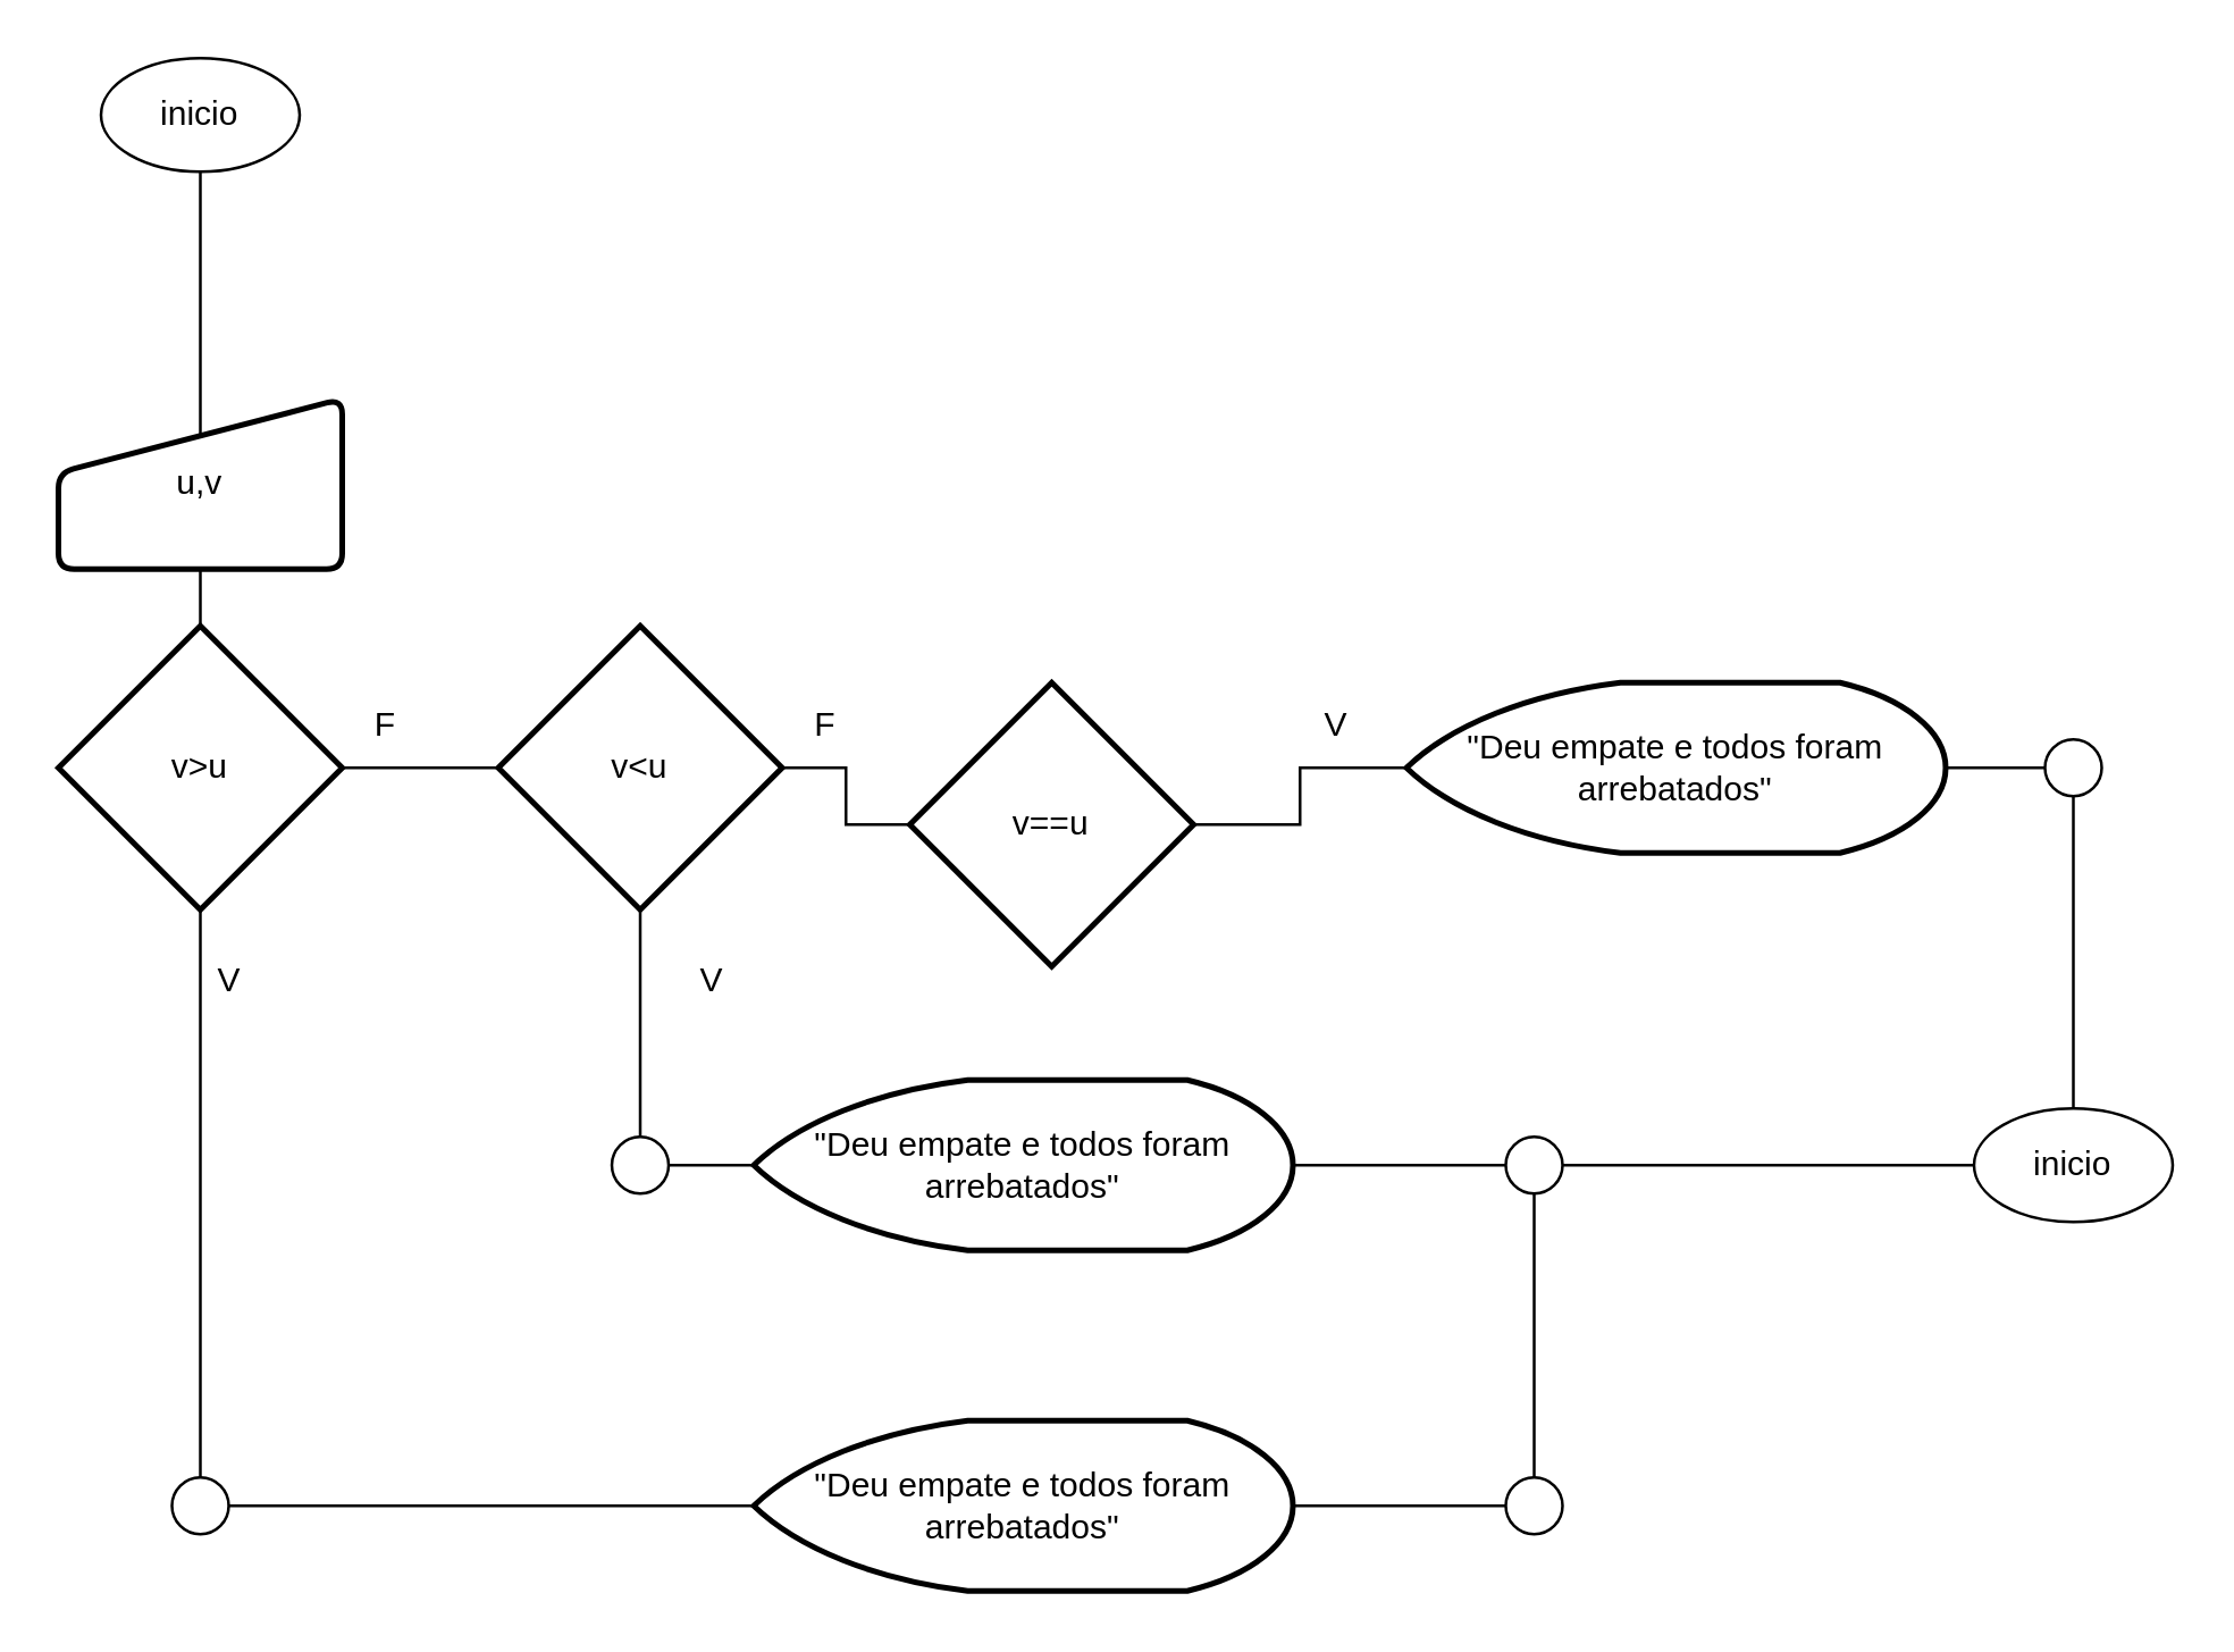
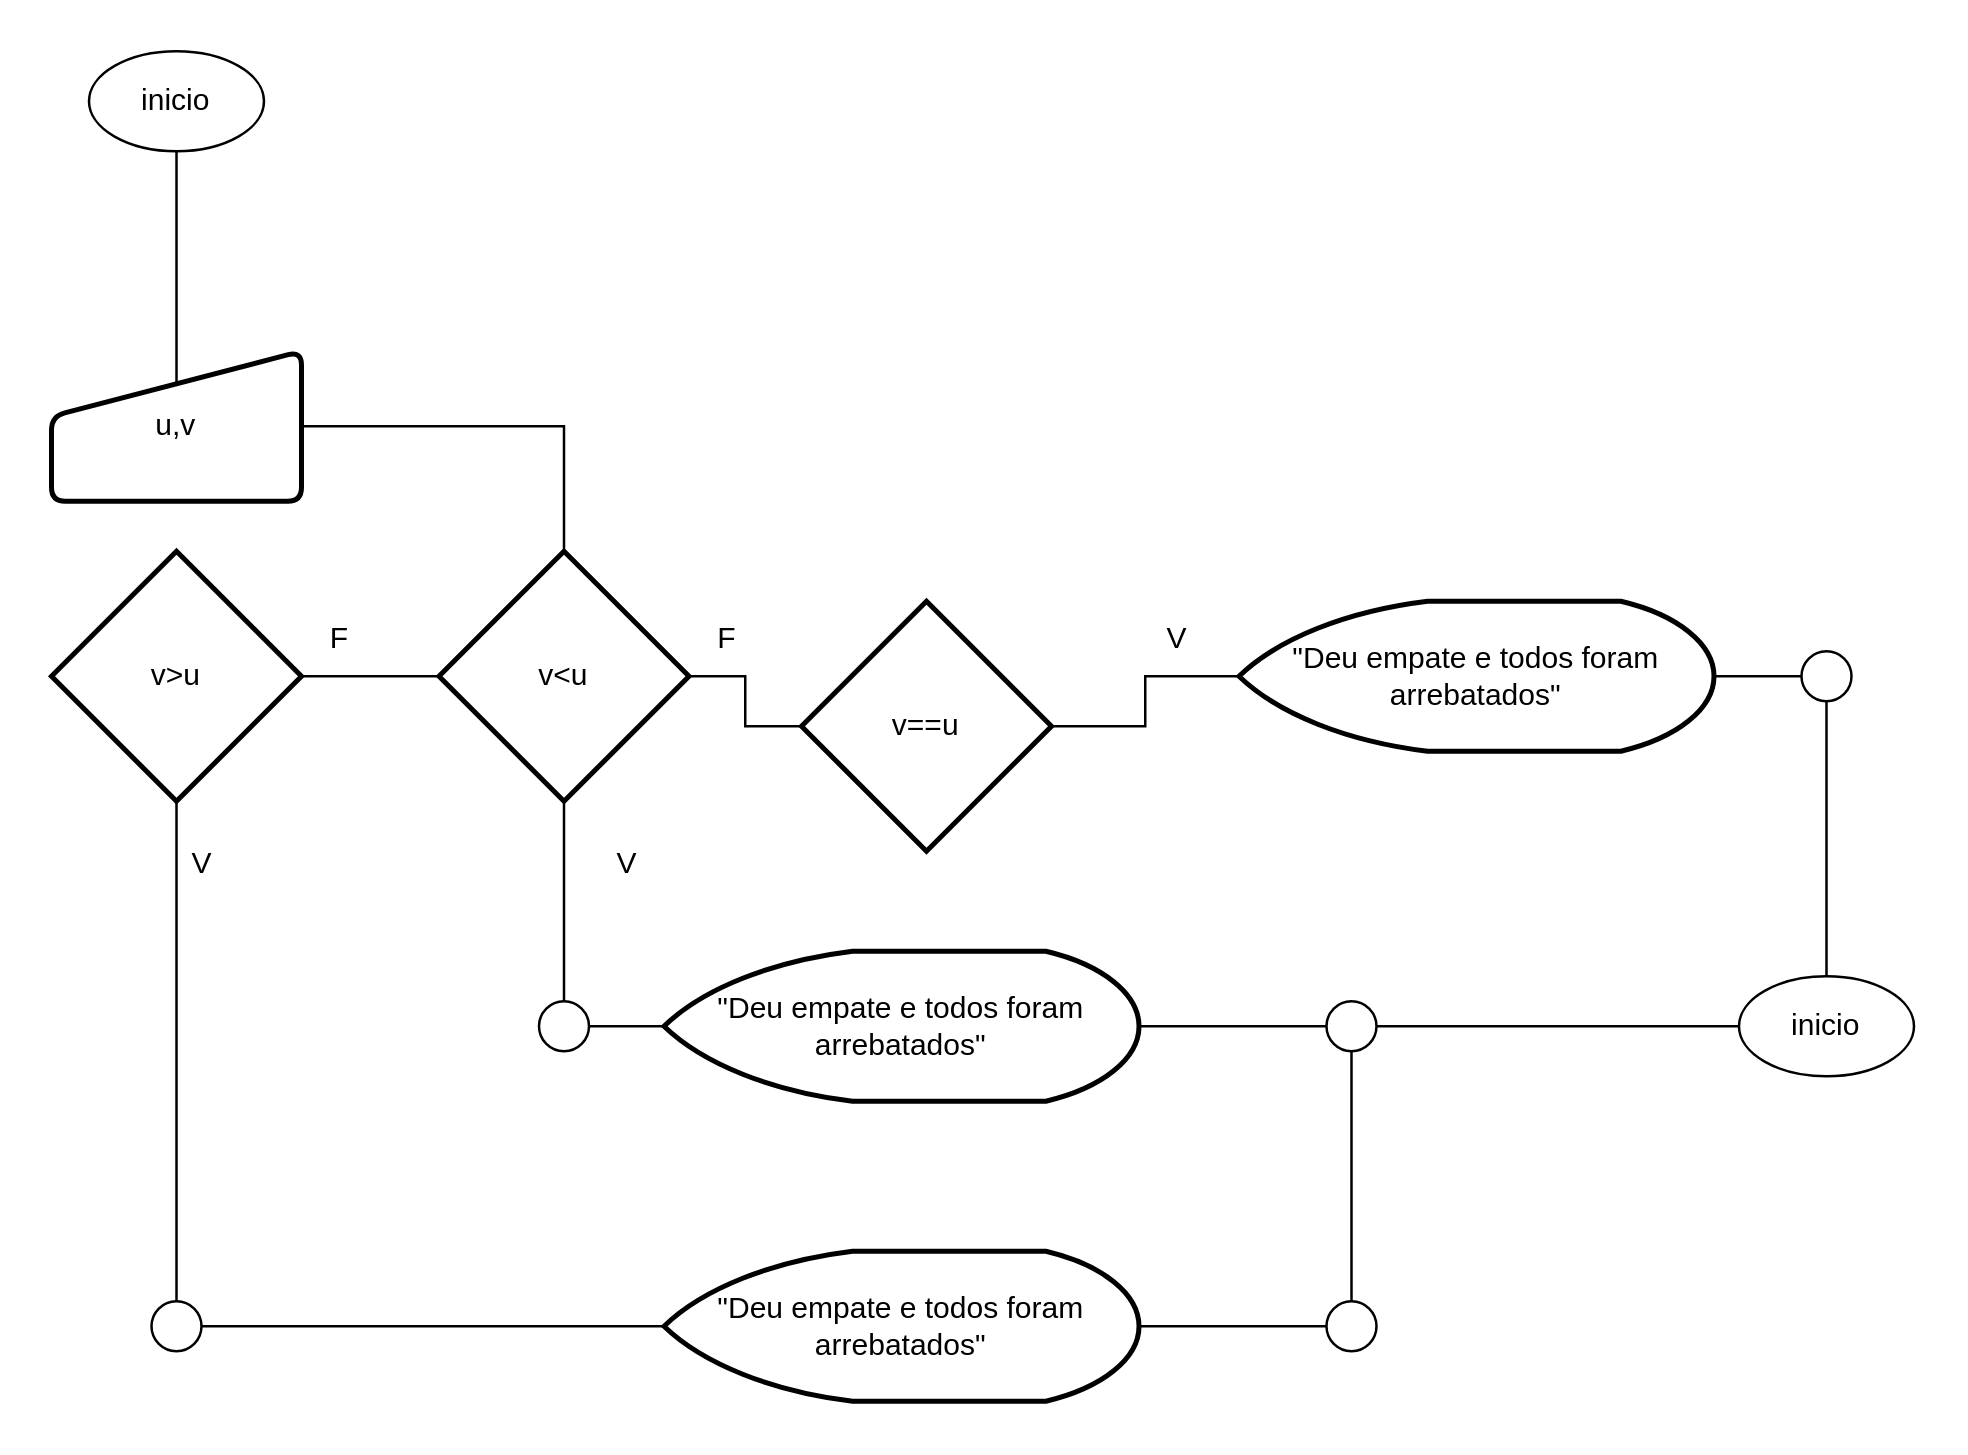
- <mxCell id="4" style="edgeStyle=orthogonalEdgeStyle;rounded=0;orthogonalLoop=1;jettySize=auto;html=1;entryX=0.5;entryY=0;entryDx=0;entryDy=0;entryPerimeter=0;endArrow=none;endFill=0;" edge="1" parent="1" source="5" target="8"><mxGeometry relative="1" as="geometry" /></mxCell>
+ <mxCell id="4" style="edgeStyle=orthogonalEdgeStyle;rounded=0;orthogonalLoop=1;jettySize=auto;html=1;endArrow=none;endFill=0;" edge="1" parent="1" source="5" target="11"><mxGeometry relative="1" as="geometry" /></mxCell>
